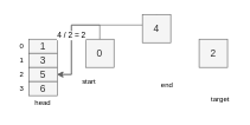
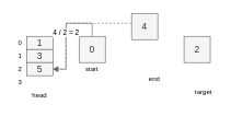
- <mxCell id="8" style="edgeStyle=orthogonalEdgeStyle;rounded=0;orthogonalLoop=1;jettySize=auto;html=1;exitX=0.5;exitY=0;exitDx=0;exitDy=0;entryX=1;entryY=0.5;entryDx=0;entryDy=0;fillColor=#f5f5f5;strokeColor=#666666;" edge="1" parent="1" source="9" target="5"><mxGeometry relative="1" as="geometry"><Array as="points"><mxPoint x="220" y="35" /><mxPoint x="100" y="35" /><mxPoint x="100" y="105" /></Array></mxGeometry></mxCell>
+ <mxCell id="8" style="edgeStyle=orthogonalEdgeStyle;rounded=0;orthogonalLoop=1;jettySize=auto;html=1;exitX=0.5;exitY=0;exitDx=0;exitDy=0;entryX=1;entryY=0.5;entryDx=0;entryDy=0;fillColor=#f5f5f5;strokeColor=#666666;dashed=1;" edge="1" parent="1" source="9" target="5"><mxGeometry relative="1" as="geometry"><Array as="points"><mxPoint x="220" y="35" /><mxPoint x="100" y="35" /><mxPoint x="100" y="105" /></Array></mxGeometry></mxCell>
- <mxCell id="14" value="start" style="text;html=1;align=center;verticalAlign=middle;whiteSpace=wrap;rounded=0;fontSize=10;" vertex="1" parent="1"><mxGeometry x="105" y="105" width="40" height="20" as="geometry" /></mxCell>
+ <mxCell id="14" value="start" style="text;html=1;align=center;verticalAlign=middle;whiteSpace=wrap;rounded=0;fontSize=10;" vertex="1" parent="1"><mxGeometry x="120" y="95" width="40" height="20" as="geometry" /></mxCell>
- <mxCell id="6" value="6" style="text;html=1;align=center;verticalAlign=middle;whiteSpace=wrap;rounded=0;fillColor=#f5f5f5;strokeColor=#666666;fontSize=14;fontColor=#333333;" vertex="1" parent="1"><mxGeometry x="40" y="115" width="40" height="20" as="geometry" /></mxCell>
